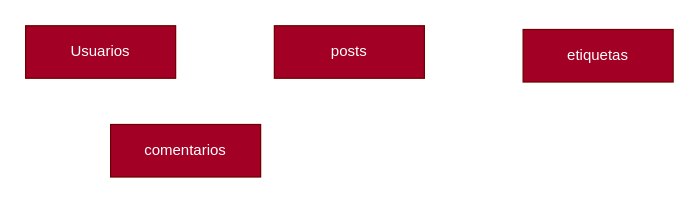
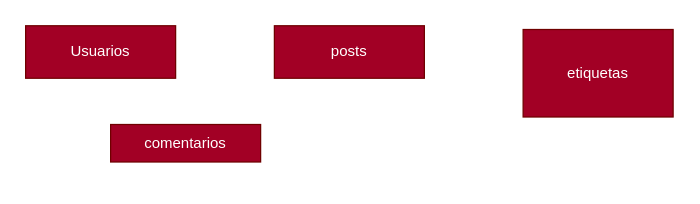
- <mxCell id="5" value="etiquetas" style="rounded=0;whiteSpace=wrap;html=1;fillColor=#a20025;strokeColor=#6F0000;fontColor=#ffffff;" parent="1" vertex="1"><mxGeometry x="418" y="23" width="120" height="42" as="geometry" /></mxCell>
+ <mxCell id="5" value="etiquetas" style="rounded=0;whiteSpace=wrap;html=1;fillColor=#a20025;strokeColor=#6F0000;fontColor=#ffffff;" parent="1" vertex="1"><mxGeometry x="418" y="23" width="120" height="70" as="geometry" /></mxCell>
- <mxCell id="3" value="comentarios" style="rounded=0;whiteSpace=wrap;html=1;fillColor=#a20025;strokeColor=#6F0000;fontColor=#ffffff;" parent="1" vertex="1"><mxGeometry x="88" y="99" width="120" height="42" as="geometry" /></mxCell>
+ <mxCell id="3" value="comentarios" style="rounded=0;whiteSpace=wrap;html=1;fillColor=#a20025;strokeColor=#6F0000;fontColor=#ffffff;" parent="1" vertex="1"><mxGeometry x="88" y="99" width="120" height="30" as="geometry" /></mxCell>
